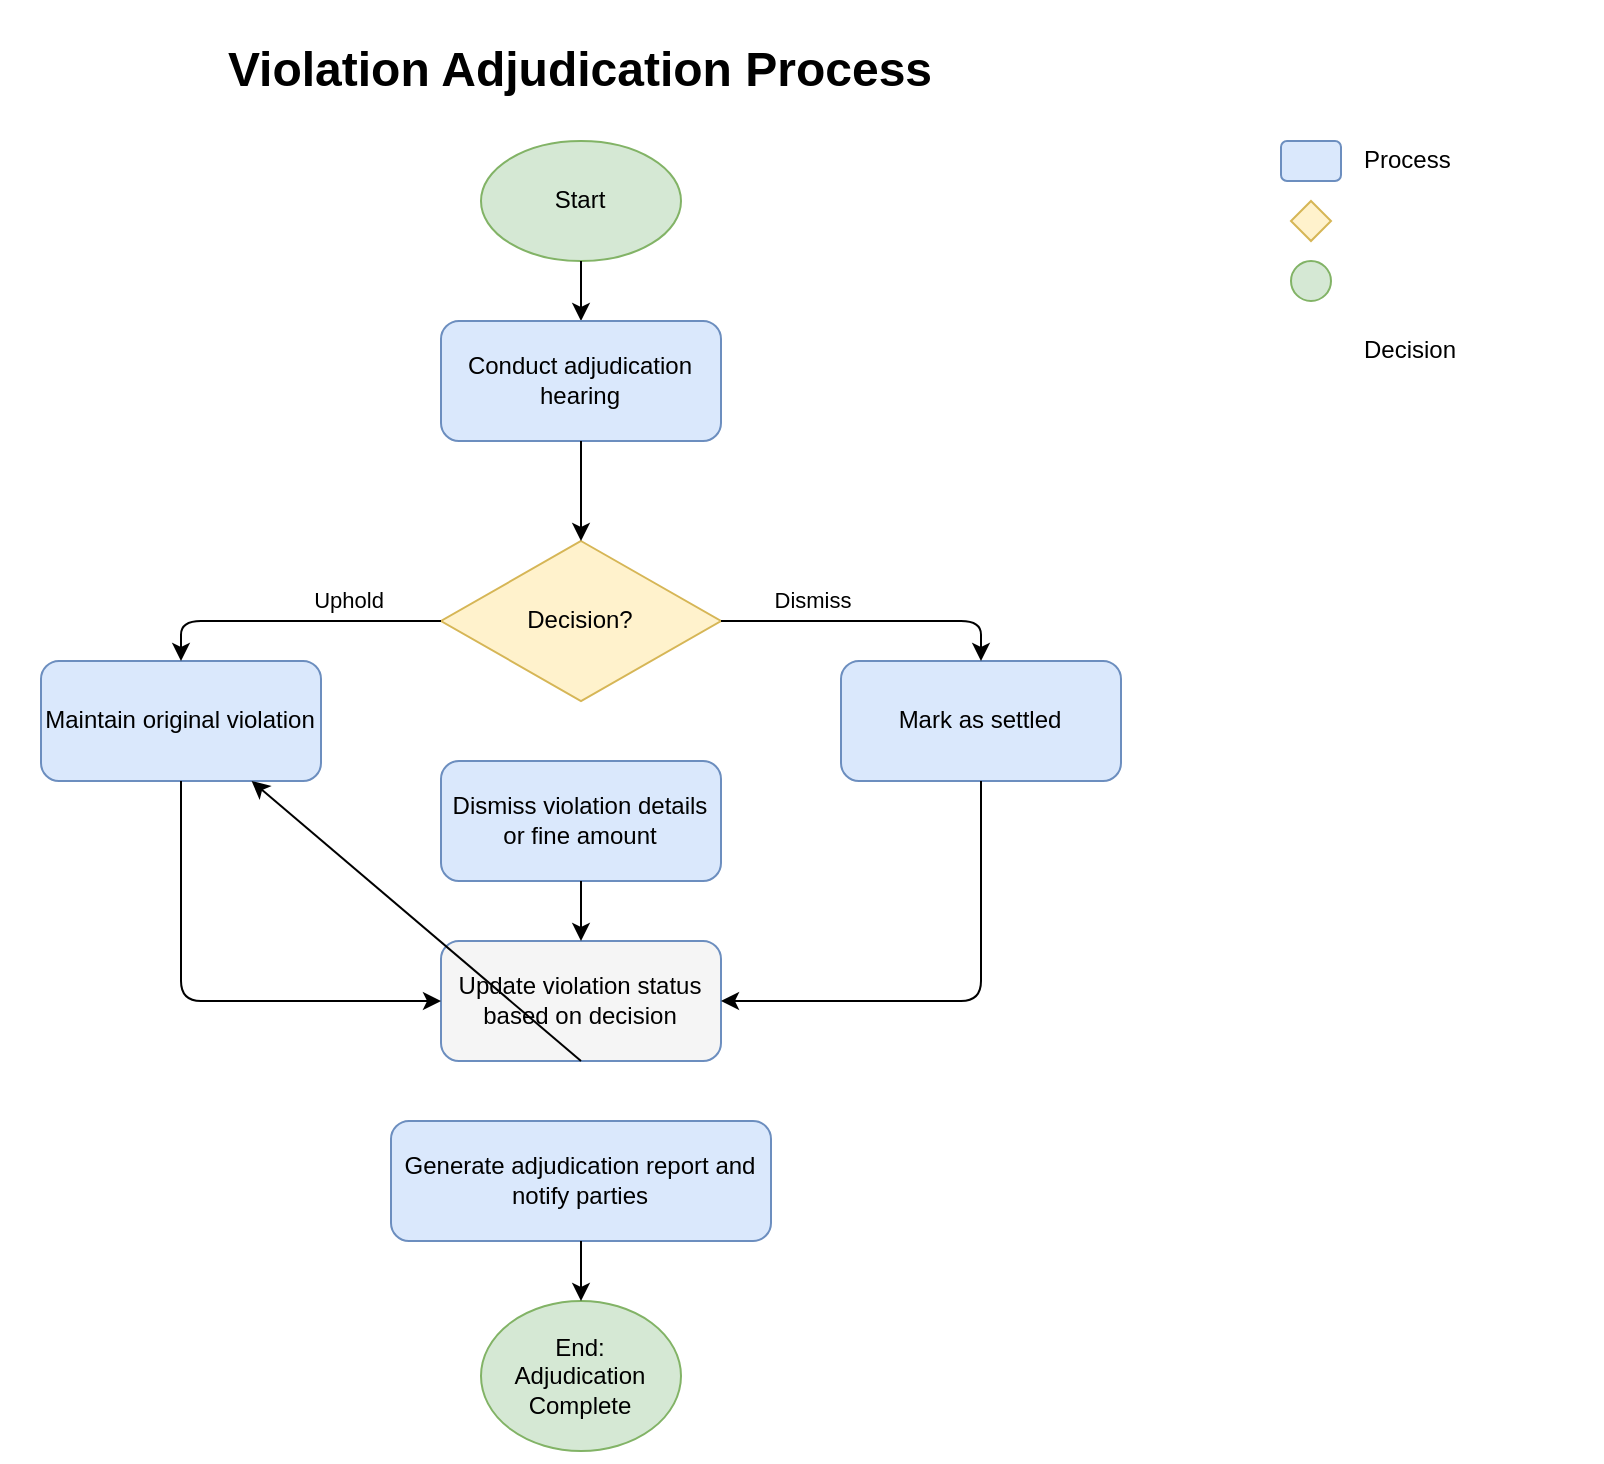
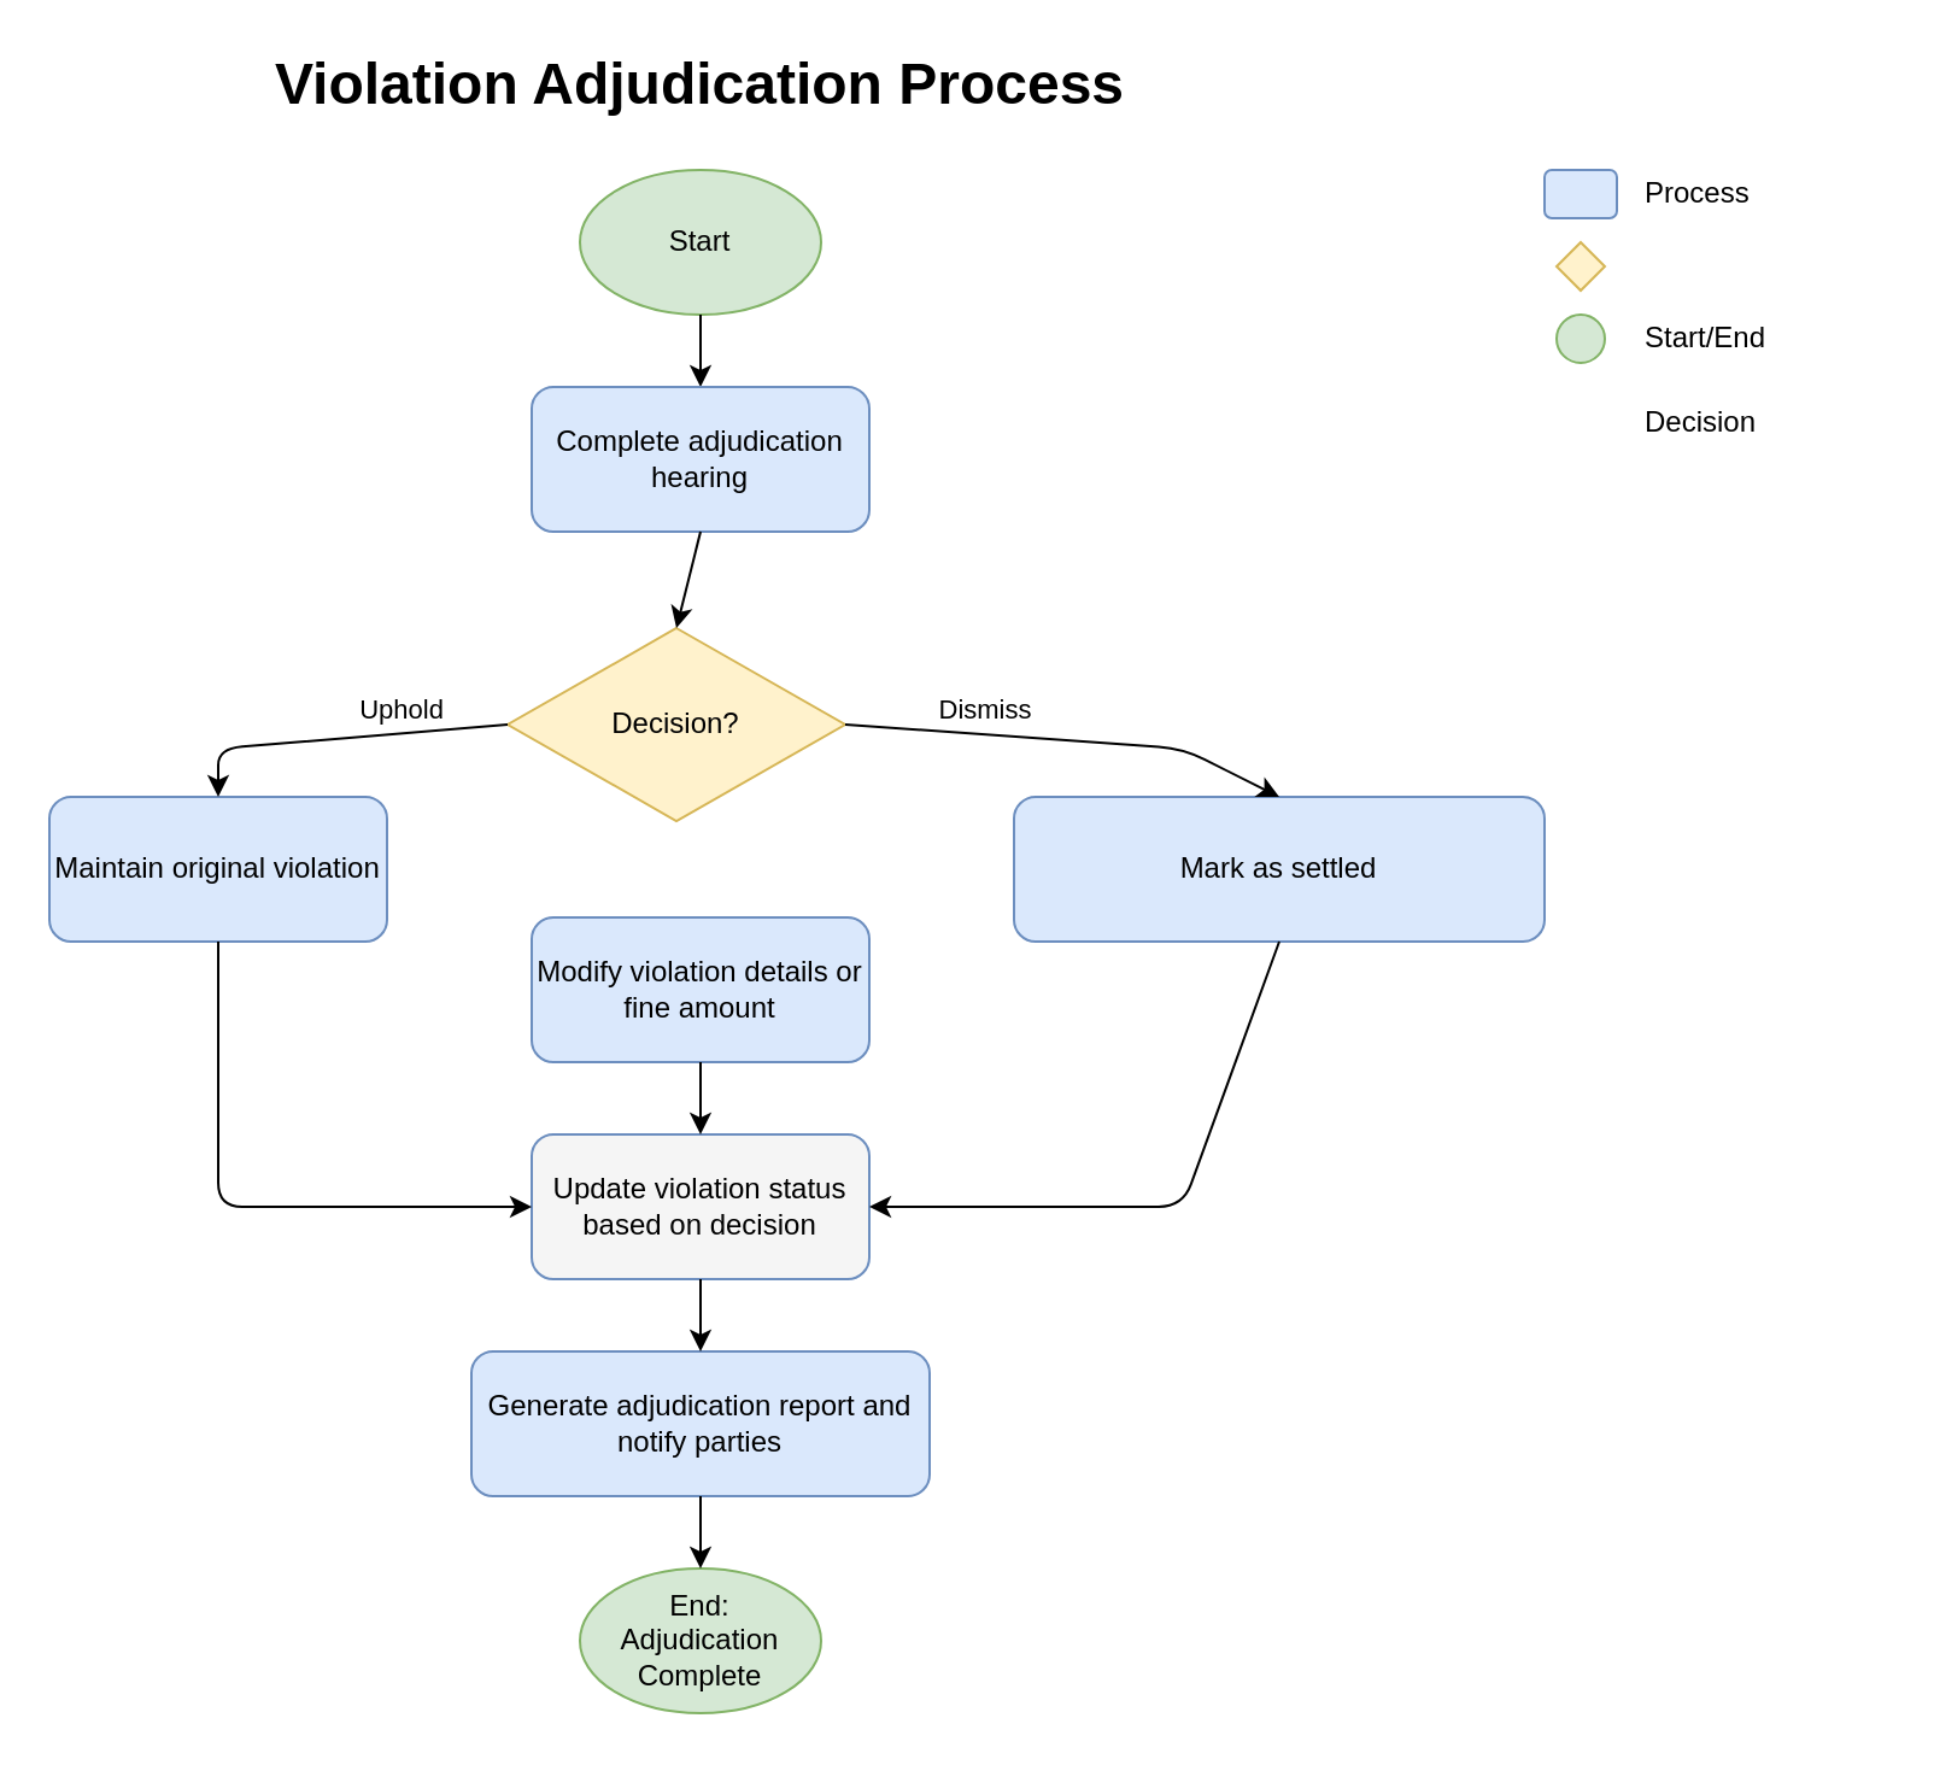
+ <mxCell id="26" value="Start/End" style="text;html=1;strokeColor=none;fillColor=none;align=left;verticalAlign=middle;whiteSpace=wrap;rounded=0;" parent="1" vertex="1"><mxGeometry x="680" y="130" width="100" height="20" as="geometry" /></mxCell>
- <mxCell id="5" value="Conduct adjudication hearing" style="rounded=1;whiteSpace=wrap;html=1;fillColor=#dae8fc;strokeColor=#6c8ebf;" parent="1" vertex="1"><mxGeometry x="220" y="160" width="140" height="60" as="geometry" /></mxCell>
+ <mxCell id="5" value="Complete adjudication hearing" style="rounded=1;whiteSpace=wrap;html=1;fillColor=#dae8fc;strokeColor=#6c8ebf;" parent="1" vertex="1"><mxGeometry x="220" y="160" width="140" height="60" as="geometry" /></mxCell>
- <mxCell id="6" value="Decision?" style="rhombus;whiteSpace=wrap;html=1;fillColor=#fff2cc;strokeColor=#d6b656;" parent="1" vertex="1"><mxGeometry x="220" y="270" width="140" height="80" as="geometry" /></mxCell>
+ <mxCell id="6" value="Decision?" style="rhombus;whiteSpace=wrap;html=1;fillColor=#fff2cc;strokeColor=#d6b656;" parent="1" vertex="1"><mxGeometry x="210" y="260" width="140" height="80" as="geometry" /></mxCell>
- <mxCell id="10" value="Mark as settled" style="rounded=1;whiteSpace=wrap;html=1;fillColor=#dae8fc;strokeColor=#6c8ebf;" parent="1" vertex="1"><mxGeometry x="420" y="330" width="140" height="60" as="geometry" /></mxCell>
+ <mxCell id="10" value="Mark as settled" style="rounded=1;whiteSpace=wrap;html=1;fillColor=#dae8fc;strokeColor=#6c8ebf;" parent="1" vertex="1"><mxGeometry x="420" y="330" width="220" height="60" as="geometry" /></mxCell>
- <mxCell id="9" value="Dismiss violation details or fine amount" style="rounded=1;whiteSpace=wrap;html=1;fillColor=#dae8fc;strokeColor=#6c8ebf;" parent="1" vertex="1"><mxGeometry x="220" y="380" width="140" height="60" as="geometry" /></mxCell>
+ <mxCell id="9" value="Modify violation details or fine amount" style="rounded=1;whiteSpace=wrap;html=1;fillColor=#dae8fc;strokeColor=#6c8ebf;" parent="1" vertex="1"><mxGeometry x="220" y="380" width="140" height="60" as="geometry" /></mxCell>
- <mxCell id="18" value="" style="endArrow=classic;html=1;exitX=0.5;exitY=1;exitDx=0;exitDy=0;" parent="1" source="13" target="8" edge="1"><mxGeometry width="50" height="50" relative="1" as="geometry"><mxPoint x="290" y="540" as="sourcePoint" /><mxPoint x="290" y="570" as="targetPoint" /></mxGeometry></mxCell>
+ <mxCell id="18" value="" style="endArrow=classic;html=1;exitX=0.5;exitY=1;exitDx=0;exitDy=0;entryX=0.5;entryY=0;entryDx=0;entryDy=0;" parent="1" source="13" target="17" edge="1"><mxGeometry width="50" height="50" relative="1" as="geometry"><mxPoint x="290" y="540" as="sourcePoint" /><mxPoint x="290" y="570" as="targetPoint" /></mxGeometry></mxCell>
- <mxCell id="19" value="End:&lt;br&gt;Adjudication Complete" style="ellipse;whiteSpace=wrap;html=1;fillColor=#d5e8d4;strokeColor=#82b366;" parent="1" vertex="1"><mxGeometry x="240" y="650" width="100" height="75" as="geometry" /></mxCell>
+ <mxCell id="19" value="End:&lt;br&gt;Adjudication Complete" style="ellipse;whiteSpace=wrap;html=1;fillColor=#d5e8d4;strokeColor=#82b366;" parent="1" vertex="1"><mxGeometry x="240" y="650" width="100" height="60" as="geometry" /></mxCell>
